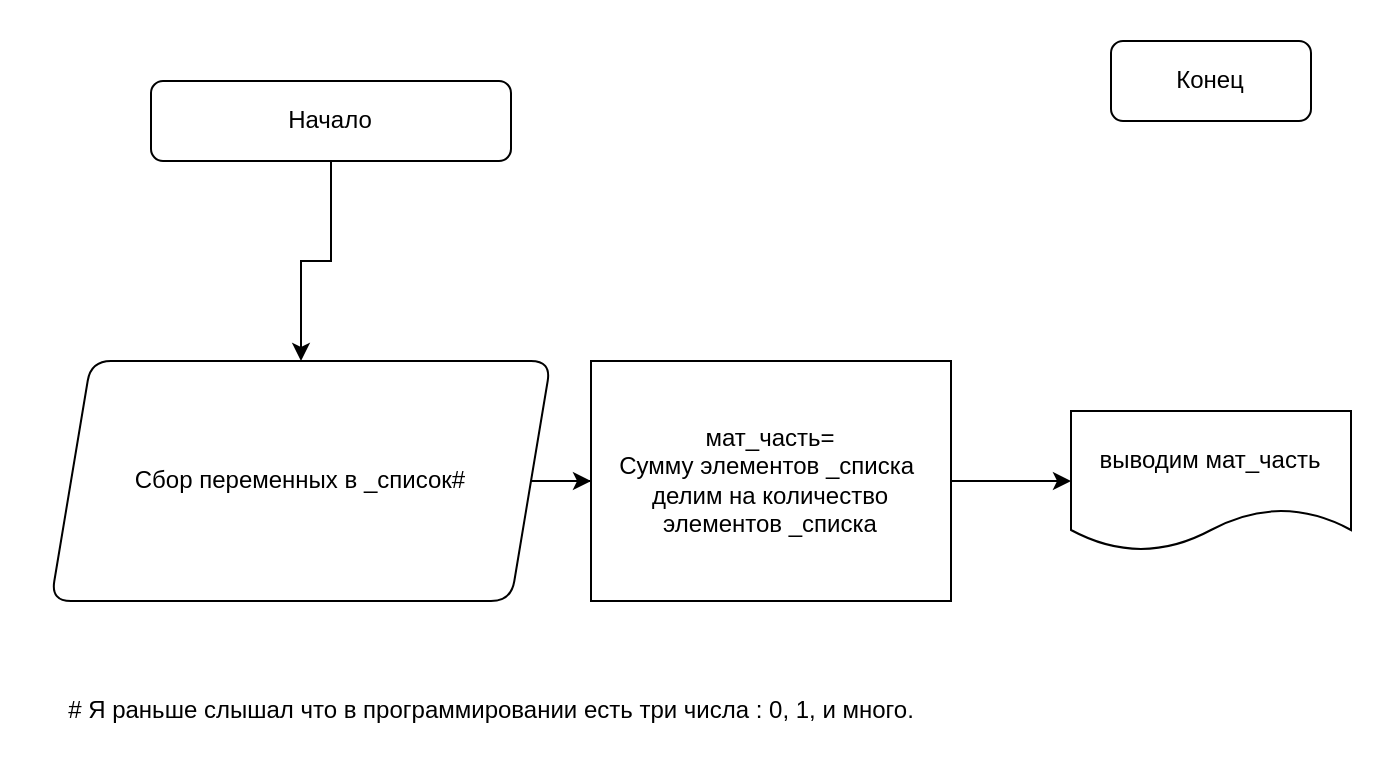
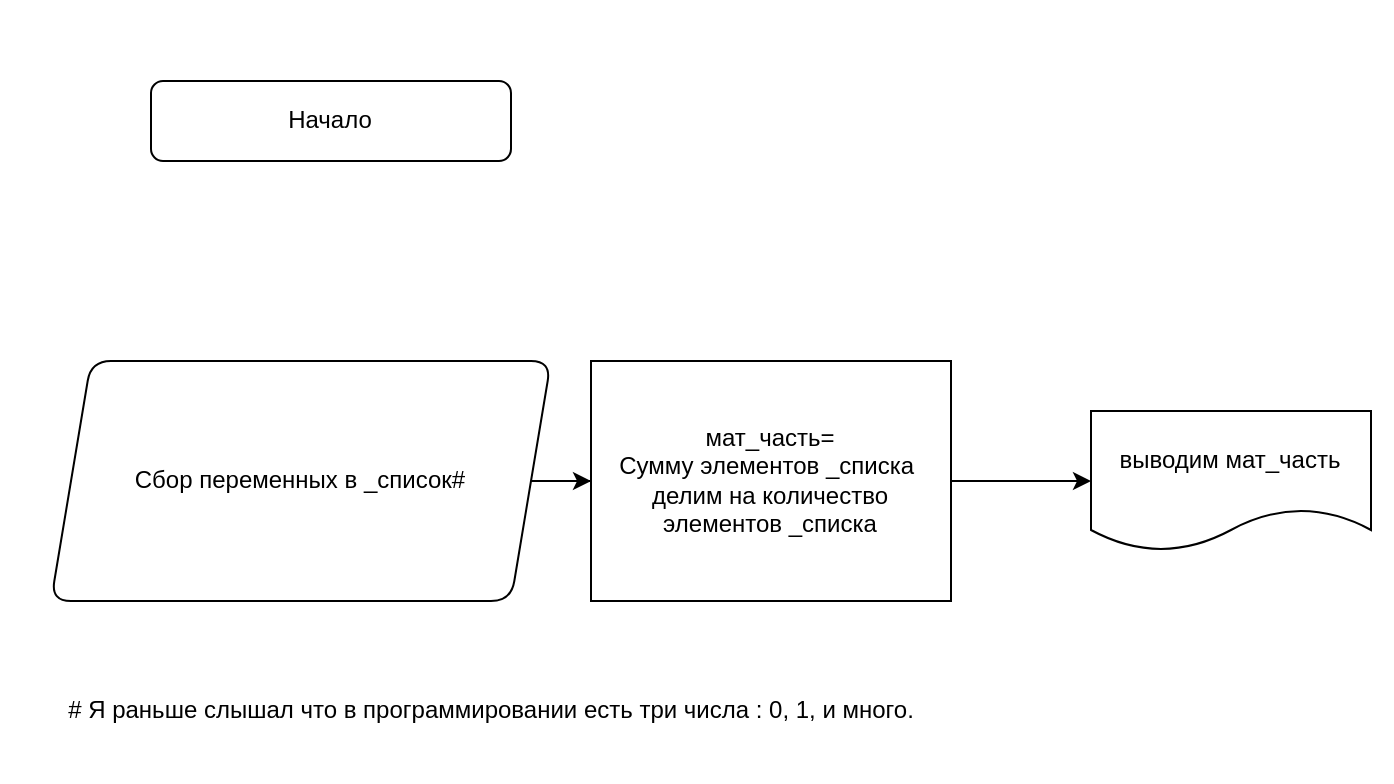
- <mxCell id="9" value="Конец" style="rounded=1;whiteSpace=wrap;html=1;" vertex="1" parent="1"><mxGeometry x="555" y="20" width="100" height="40" as="geometry" /></mxCell>
- <mxCell id="2" value="" style="edgeStyle=orthogonalEdgeStyle;rounded=0;orthogonalLoop=1;jettySize=auto;html=1;" edge="1" parent="1" source="8" target="4"><mxGeometry relative="1" as="geometry" /></mxCell>
- <mxCell id="7" value="выводим мат_часть" style="shape=document;whiteSpace=wrap;html=1;boundedLbl=1;" vertex="1" parent="1"><mxGeometry x="535" y="205" width="140" height="70" as="geometry" /></mxCell>
+ <mxCell id="7" value="выводим мат_часть" style="shape=document;whiteSpace=wrap;html=1;boundedLbl=1;" vertex="1" parent="1"><mxGeometry x="545" y="205" width="140" height="70" as="geometry" /></mxCell>
